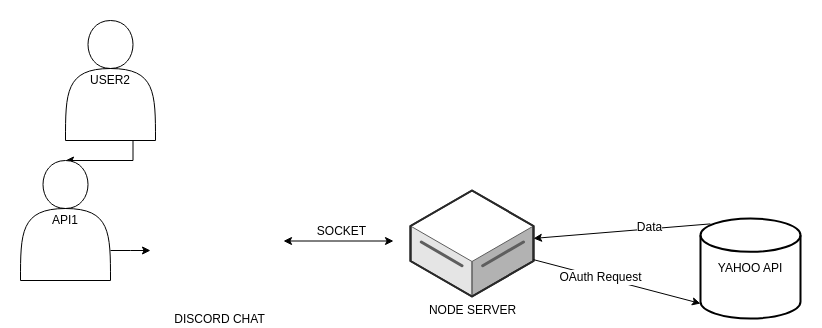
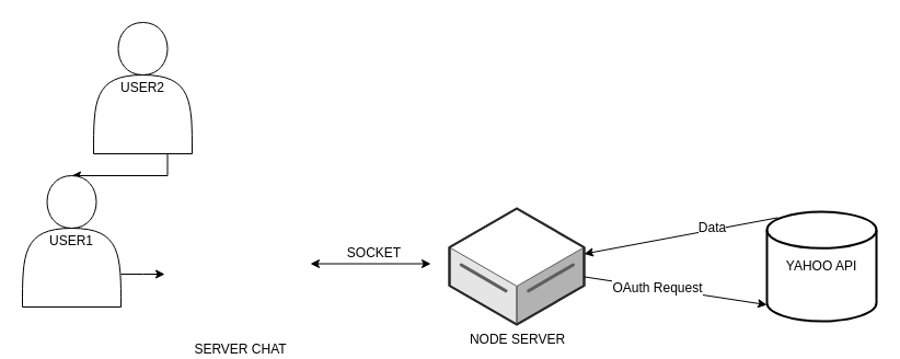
- <mxCell id="8" value="USER2" style="shape=actor;whiteSpace=wrap;html=1;" parent="1" vertex="1"><mxGeometry x="65" y="20" width="90" height="120" as="geometry" /></mxCell>
+ <mxCell id="8" value="USER2" style="shape=actor;whiteSpace=wrap;html=1;" parent="1" vertex="1"><mxGeometry x="85" y="20" width="90" height="120" as="geometry" /></mxCell>
- <mxCell id="10" value="API1" style="shape=actor;whiteSpace=wrap;html=1;" parent="1" vertex="1"><mxGeometry x="20" y="160" width="90" height="120" as="geometry" /></mxCell>
+ <mxCell id="10" value="USER1" style="shape=actor;whiteSpace=wrap;html=1;" parent="1" vertex="1"><mxGeometry x="20" y="160" width="90" height="120" as="geometry" /></mxCell>
- <mxCell id="2" value="YAHOO API" style="strokeWidth=2;html=1;shape=mxgraph.flowchart.database;whiteSpace=wrap;" parent="1" vertex="1"><mxGeometry x="700" y="218" width="100" height="100" as="geometry" /></mxCell>
+ <mxCell id="2" value="YAHOO API" style="strokeWidth=2;html=1;shape=mxgraph.flowchart.database;whiteSpace=wrap;" parent="1" vertex="1"><mxGeometry x="700" y="193" width="100" height="100" as="geometry" /></mxCell>
- <mxCell id="4" value="DISCORD CHAT" style="shape=image;html=1;verticalAlign=top;verticalLabelPosition=bottom;labelBackgroundColor=#ffffff;imageAspect=0;aspect=fixed;image=https://cdn4.iconfinder.com/data/icons/logos-and-brands/512/91_Discord_logo_logos-128.png" parent="1" vertex="1"><mxGeometry x="155" y="177" width="128" height="128" as="geometry" /></mxCell>
+ <mxCell id="4" value="SERVER CHAT" style="shape=image;html=1;verticalAlign=top;verticalLabelPosition=bottom;labelBackgroundColor=#ffffff;imageAspect=0;aspect=fixed;image=https://cdn4.iconfinder.com/data/icons/logos-and-brands/512/91_Discord_logo_logos-128.png" parent="1" vertex="1"><mxGeometry x="155" y="177" width="128" height="128" as="geometry" /></mxCell>
